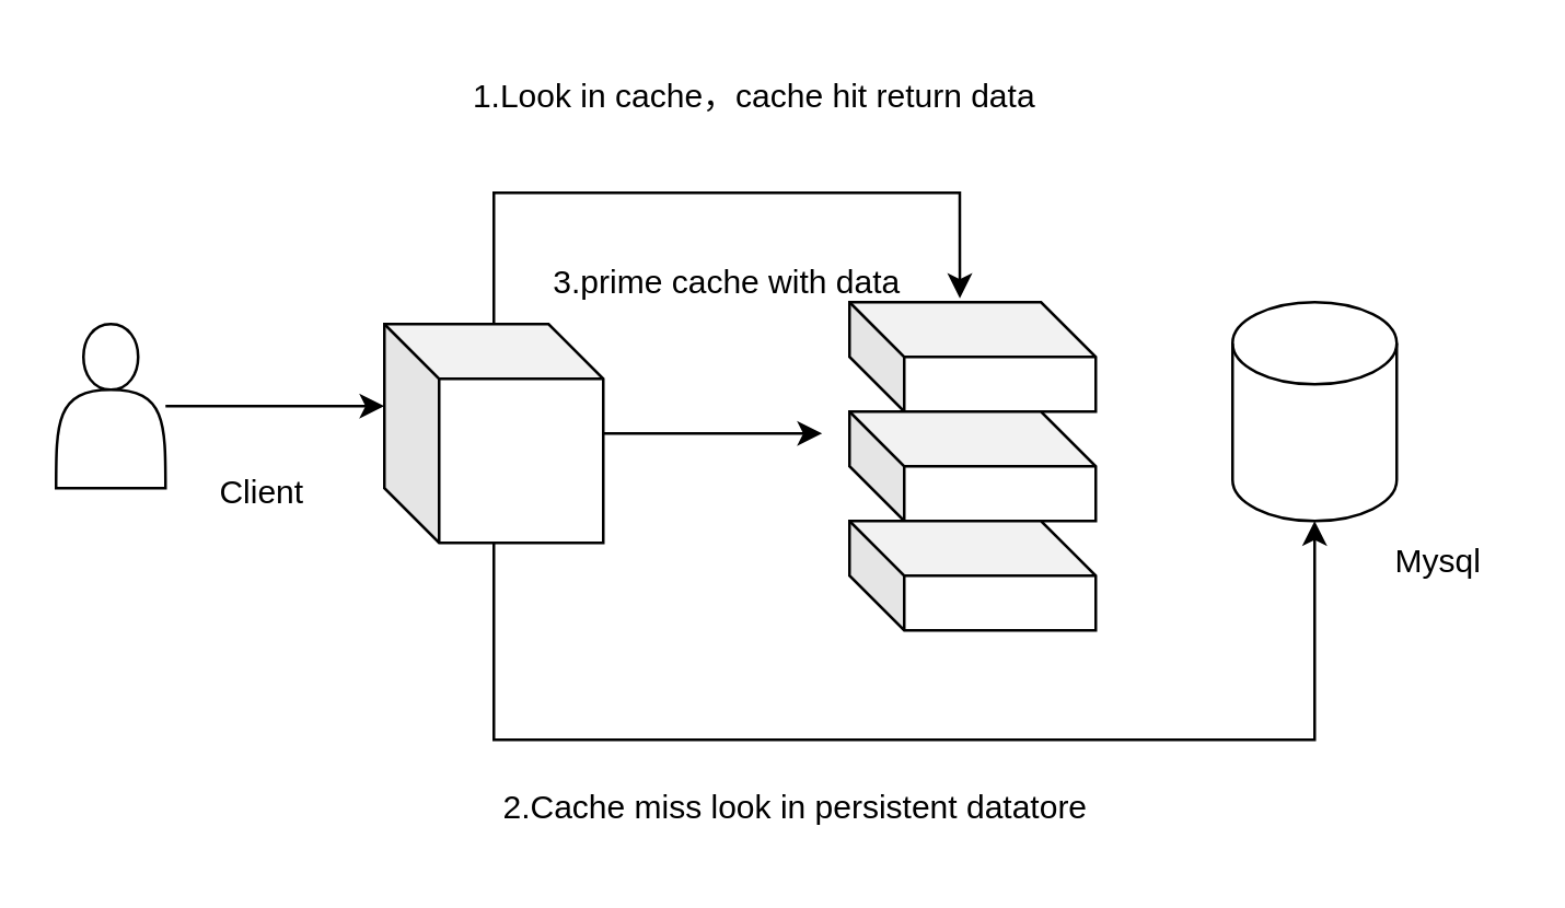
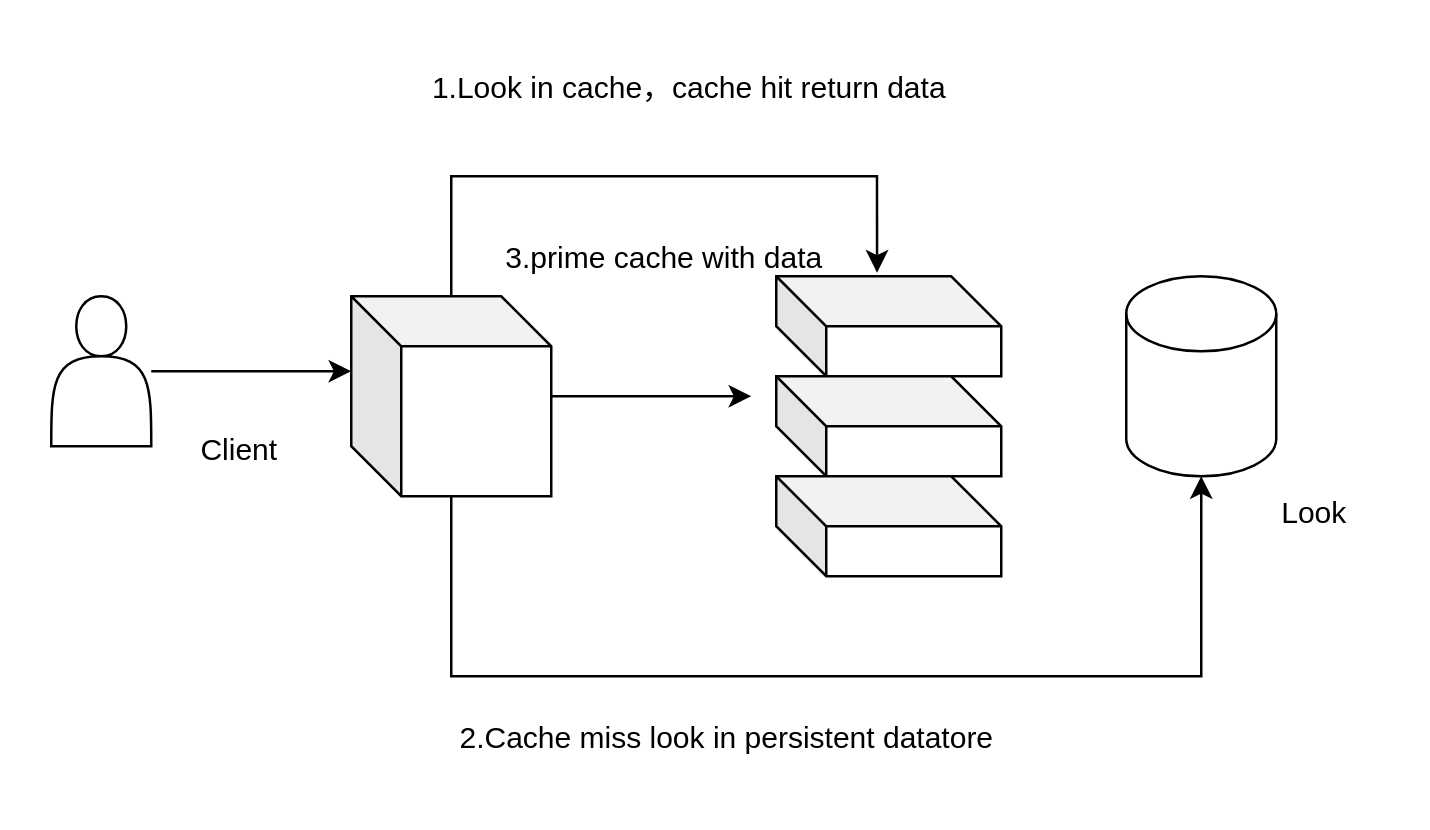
- <mxCell id="12" value="Mysql" style="text;html=1;align=center;verticalAlign=middle;resizable=0;points=[];autosize=1;strokeColor=none;fillColor=none;" vertex="1" parent="1"><mxGeometry x="500" y="190" width="50" height="30" as="geometry" /></mxCell>
+ <mxCell id="12" value="Look" style="text;html=1;align=center;verticalAlign=middle;resizable=0;points=[];autosize=1;strokeColor=none;fillColor=none;" vertex="1" parent="1"><mxGeometry x="500" y="190" width="50" height="30" as="geometry" /></mxCell>
